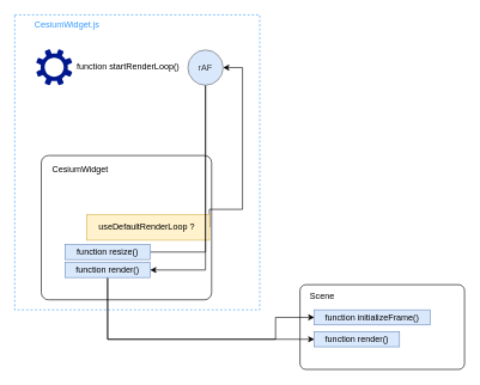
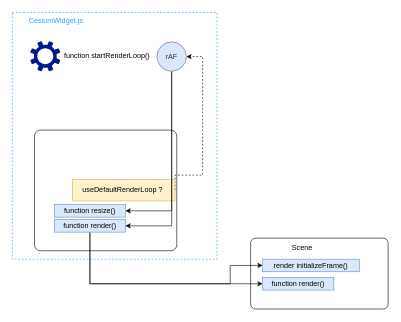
- <mxCell id="8" style="edgeStyle=orthogonalEdgeStyle;rounded=0;orthogonalLoop=1;jettySize=auto;html=1;exitX=1;exitY=0.5;exitDx=0;exitDy=0;entryX=1;entryY=0.5;entryDx=0;entryDy=0;jumpStyle=arc;" parent="1" source="9" target="15" edge="1"><mxGeometry relative="1" as="geometry"><mxPoint x="466" y="137" as="targetPoint" /><Array as="points"><mxPoint x="337" y="291" /><mxPoint x="337" y="94" /></Array></mxGeometry></mxCell>
+ <mxCell id="8" style="edgeStyle=orthogonalEdgeStyle;rounded=0;orthogonalLoop=1;jettySize=auto;html=1;exitX=1;exitY=0.5;exitDx=0;exitDy=0;entryX=1;entryY=0.5;entryDx=0;entryDy=0;jumpStyle=arc;dashed=1;" parent="1" source="9" target="15" edge="1"><mxGeometry relative="1" as="geometry"><mxPoint x="466" y="137" as="targetPoint" /><Array as="points"><mxPoint x="337" y="291" /><mxPoint x="337" y="94" /></Array></mxGeometry></mxCell>
- <mxCell id="10" value="CesiumWidget" style="text;html=1;strokeColor=none;fillColor=none;align=center;verticalAlign=middle;whiteSpace=wrap;rounded=0;" parent="1" vertex="1"><mxGeometry x="64" y="223" width="95" height="23" as="geometry" /></mxCell>
- <mxCell id="13" style="edgeStyle=orthogonalEdgeStyle;rounded=0;orthogonalLoop=1;jettySize=auto;html=1;exitX=0.5;exitY=1;exitDx=0;exitDy=0;entryX=1;entryY=0.5;entryDx=0;entryDy=0;jumpStyle=arc;endArrow=none;" parent="1" source="15" target="16" edge="1"><mxGeometry relative="1" as="geometry" /></mxCell>
+ <mxCell id="13" style="edgeStyle=orthogonalEdgeStyle;rounded=0;orthogonalLoop=1;jettySize=auto;html=1;exitX=0.5;exitY=1;exitDx=0;exitDy=0;entryX=1;entryY=0.5;entryDx=0;entryDy=0;jumpStyle=arc;" parent="1" source="15" target="16" edge="1"><mxGeometry relative="1" as="geometry" /></mxCell>
- <mxCell id="4" value="Scene" style="text;html=1;strokeColor=none;fillColor=none;align=center;verticalAlign=middle;whiteSpace=wrap;rounded=0;" parent="1" vertex="1"><mxGeometry x="422" y="401" width="52" height="23" as="geometry" /></mxCell>
+ <mxCell id="4" value="Scene" style="text;html=1;strokeColor=none;fillColor=none;align=center;verticalAlign=middle;whiteSpace=wrap;rounded=0;" parent="1" vertex="1"><mxGeometry x="477" y="401" width="52" height="23" as="geometry" /></mxCell>
- <mxCell id="5" value="function initializeFrame()" style="text;html=1;strokeColor=#6c8ebf;fillColor=#dae8fc;align=center;verticalAlign=middle;whiteSpace=wrap;rounded=0;" parent="1" vertex="1"><mxGeometry x="437" y="431" width="161" height="21" as="geometry" /></mxCell>
+ <mxCell id="5" value="render initializeFrame()" style="text;html=1;strokeColor=#6c8ebf;fillColor=#dae8fc;align=center;verticalAlign=middle;whiteSpace=wrap;rounded=0;" parent="1" vertex="1"><mxGeometry x="437" y="431" width="161" height="21" as="geometry" /></mxCell>
